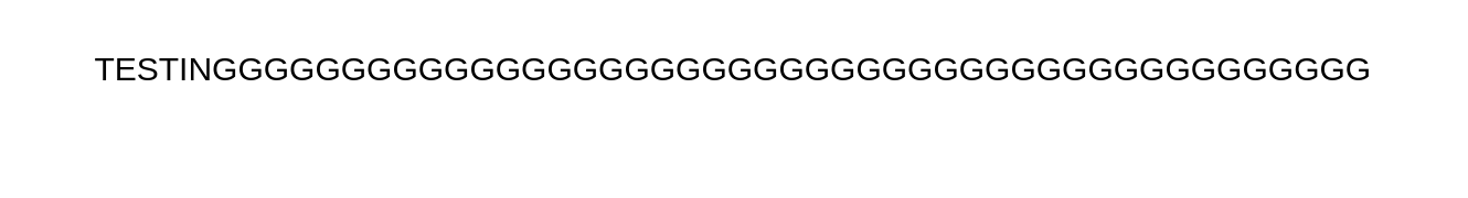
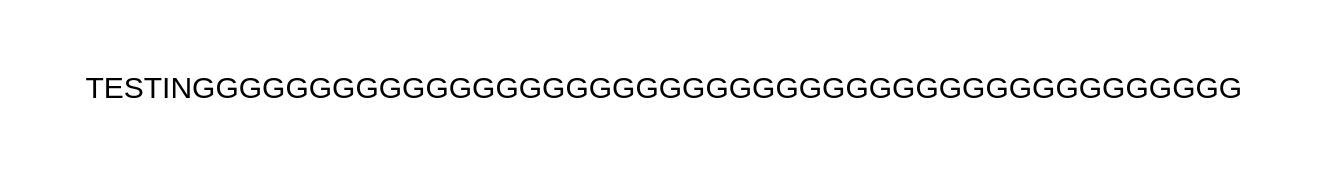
- <mxCell id="2" value="TESTINGGGGGGGGGGGGGGGGGGGGGGGGGGGGGGGGGGGGGGGGGGGGG" style="text;html=1;align=center;verticalAlign=middle;resizable=0;points=[];autosize=1;strokeColor=none;fillColor=none;" vertex="1" parent="1"><mxGeometry x="20" y="10" width="490" height="30" as="geometry" /></mxCell>
+ <mxCell id="2" value="TESTINGGGGGGGGGGGGGGGGGGGGGGGGGGGGGGGGGGGGGGGGGGGGG" style="text;html=1;align=center;verticalAlign=middle;resizable=0;points=[];autosize=1;strokeColor=none;fillColor=none;" vertex="1" parent="1"><mxGeometry x="20" y="20" width="490" height="30" as="geometry" /></mxCell>
